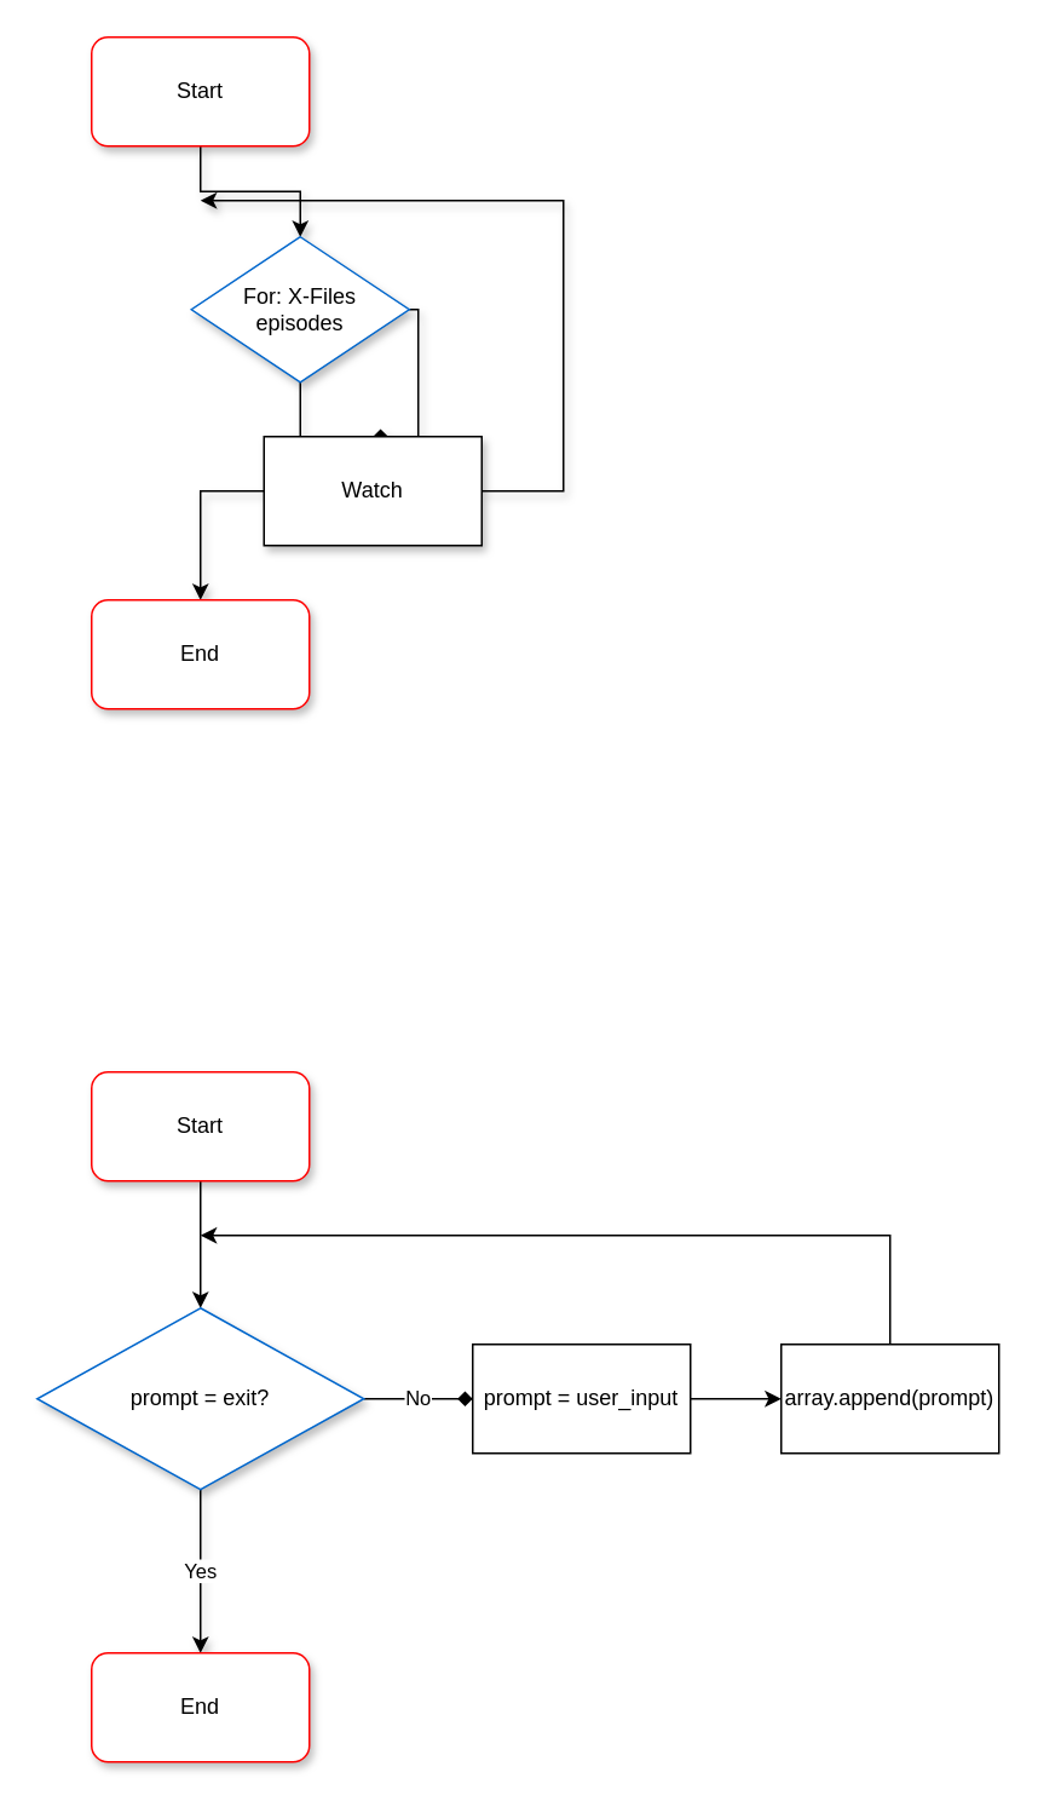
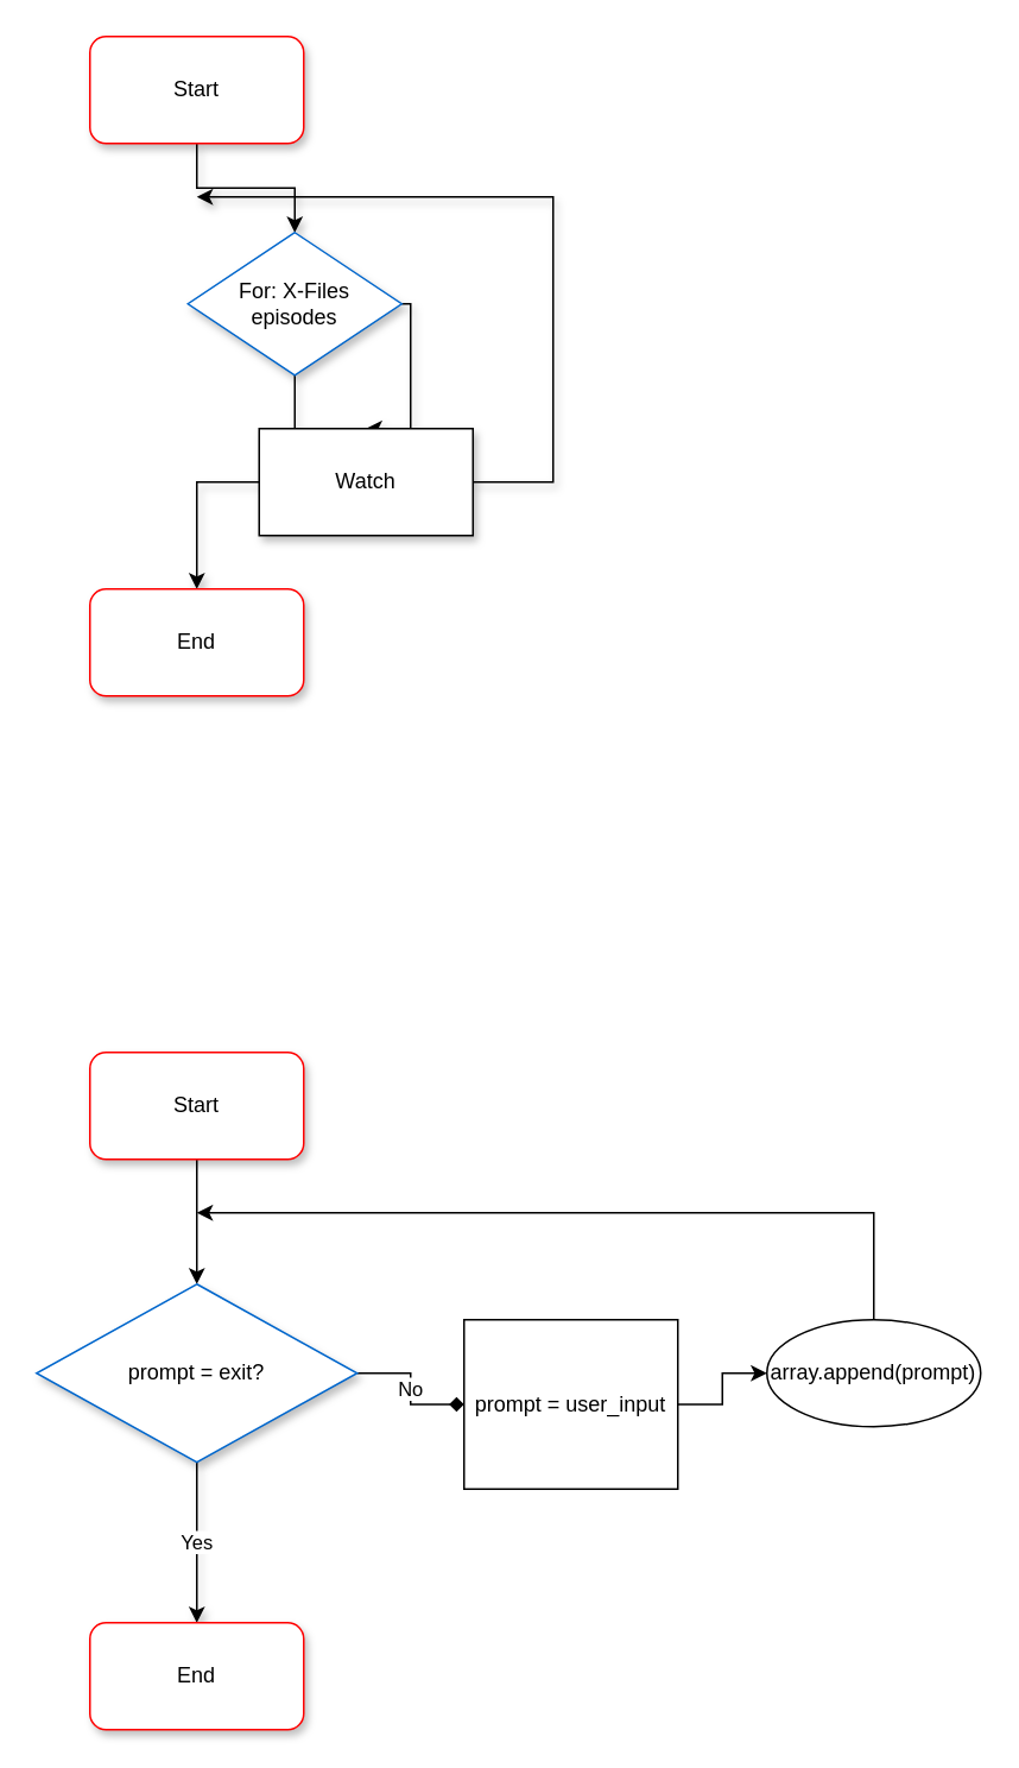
- <mxCell id="4" style="edgeStyle=orthogonalEdgeStyle;rounded=0;orthogonalLoop=1;jettySize=auto;html=1;entryX=0.5;entryY=0;entryDx=0;entryDy=0;shadow=1;endArrow=diamond;" edge="1" parent="1" source="6" target="8"><mxGeometry relative="1" as="geometry"><Array as="points"><mxPoint x="230" y="170" /></Array></mxGeometry></mxCell>
+ <mxCell id="4" style="edgeStyle=orthogonalEdgeStyle;rounded=0;orthogonalLoop=1;jettySize=auto;html=1;entryX=0.5;entryY=0;entryDx=0;entryDy=0;shadow=1;" edge="1" parent="1" source="6" target="8"><mxGeometry relative="1" as="geometry"><Array as="points"><mxPoint x="230" y="170" /></Array></mxGeometry></mxCell>
- <mxCell id="17" value="prompt = user_input" style="rounded=0;whiteSpace=wrap;html=1;" vertex="1" parent="1"><mxGeometry x="260" y="740" width="120" height="60" as="geometry" /></mxCell>
+ <mxCell id="17" value="prompt = user_input" style="rounded=0;whiteSpace=wrap;html=1;" vertex="1" parent="1"><mxGeometry x="260" y="740" width="120" height="95" as="geometry" /></mxCell>
- <mxCell id="19" value="array.append(prompt)" style="rounded=0;whiteSpace=wrap;html=1;" vertex="1" parent="1"><mxGeometry x="430" y="740" width="120" height="60" as="geometry" /></mxCell>
+ <mxCell id="19" value="array.append(prompt)" style="ellipse;whiteSpace=wrap;html=1;" vertex="1" parent="1"><mxGeometry x="430" y="740" width="120" height="60" as="geometry" /></mxCell>
